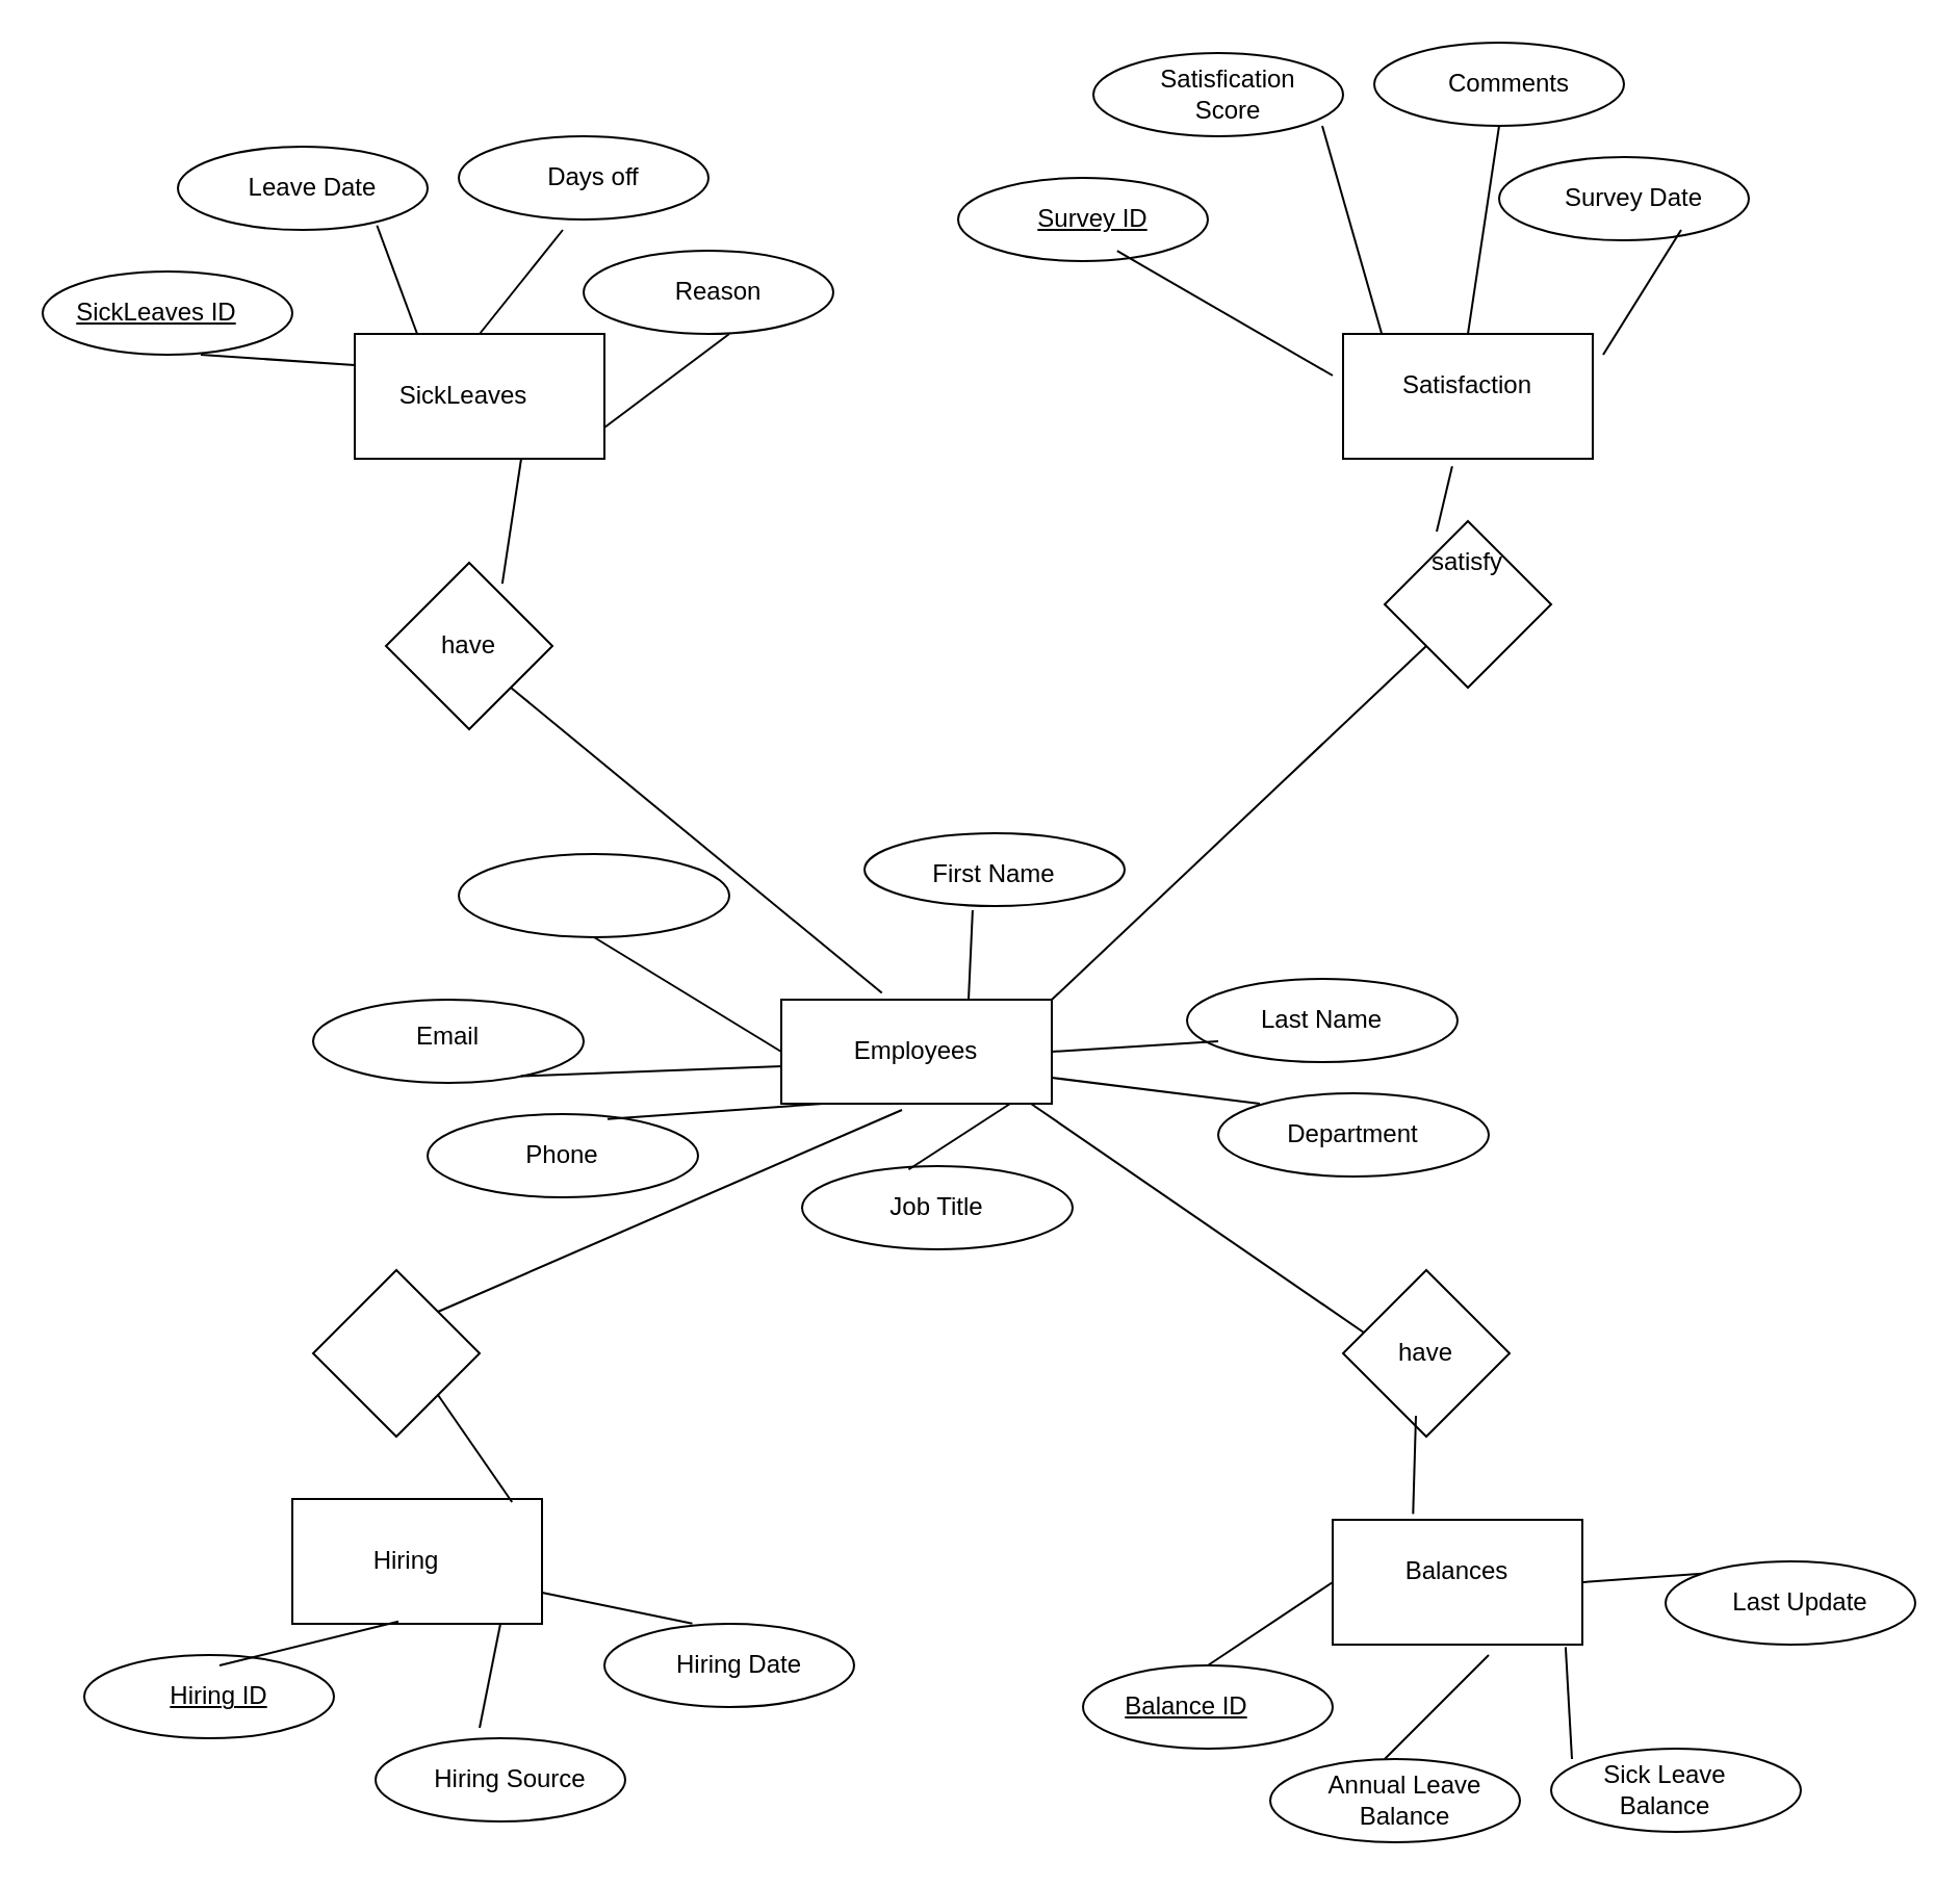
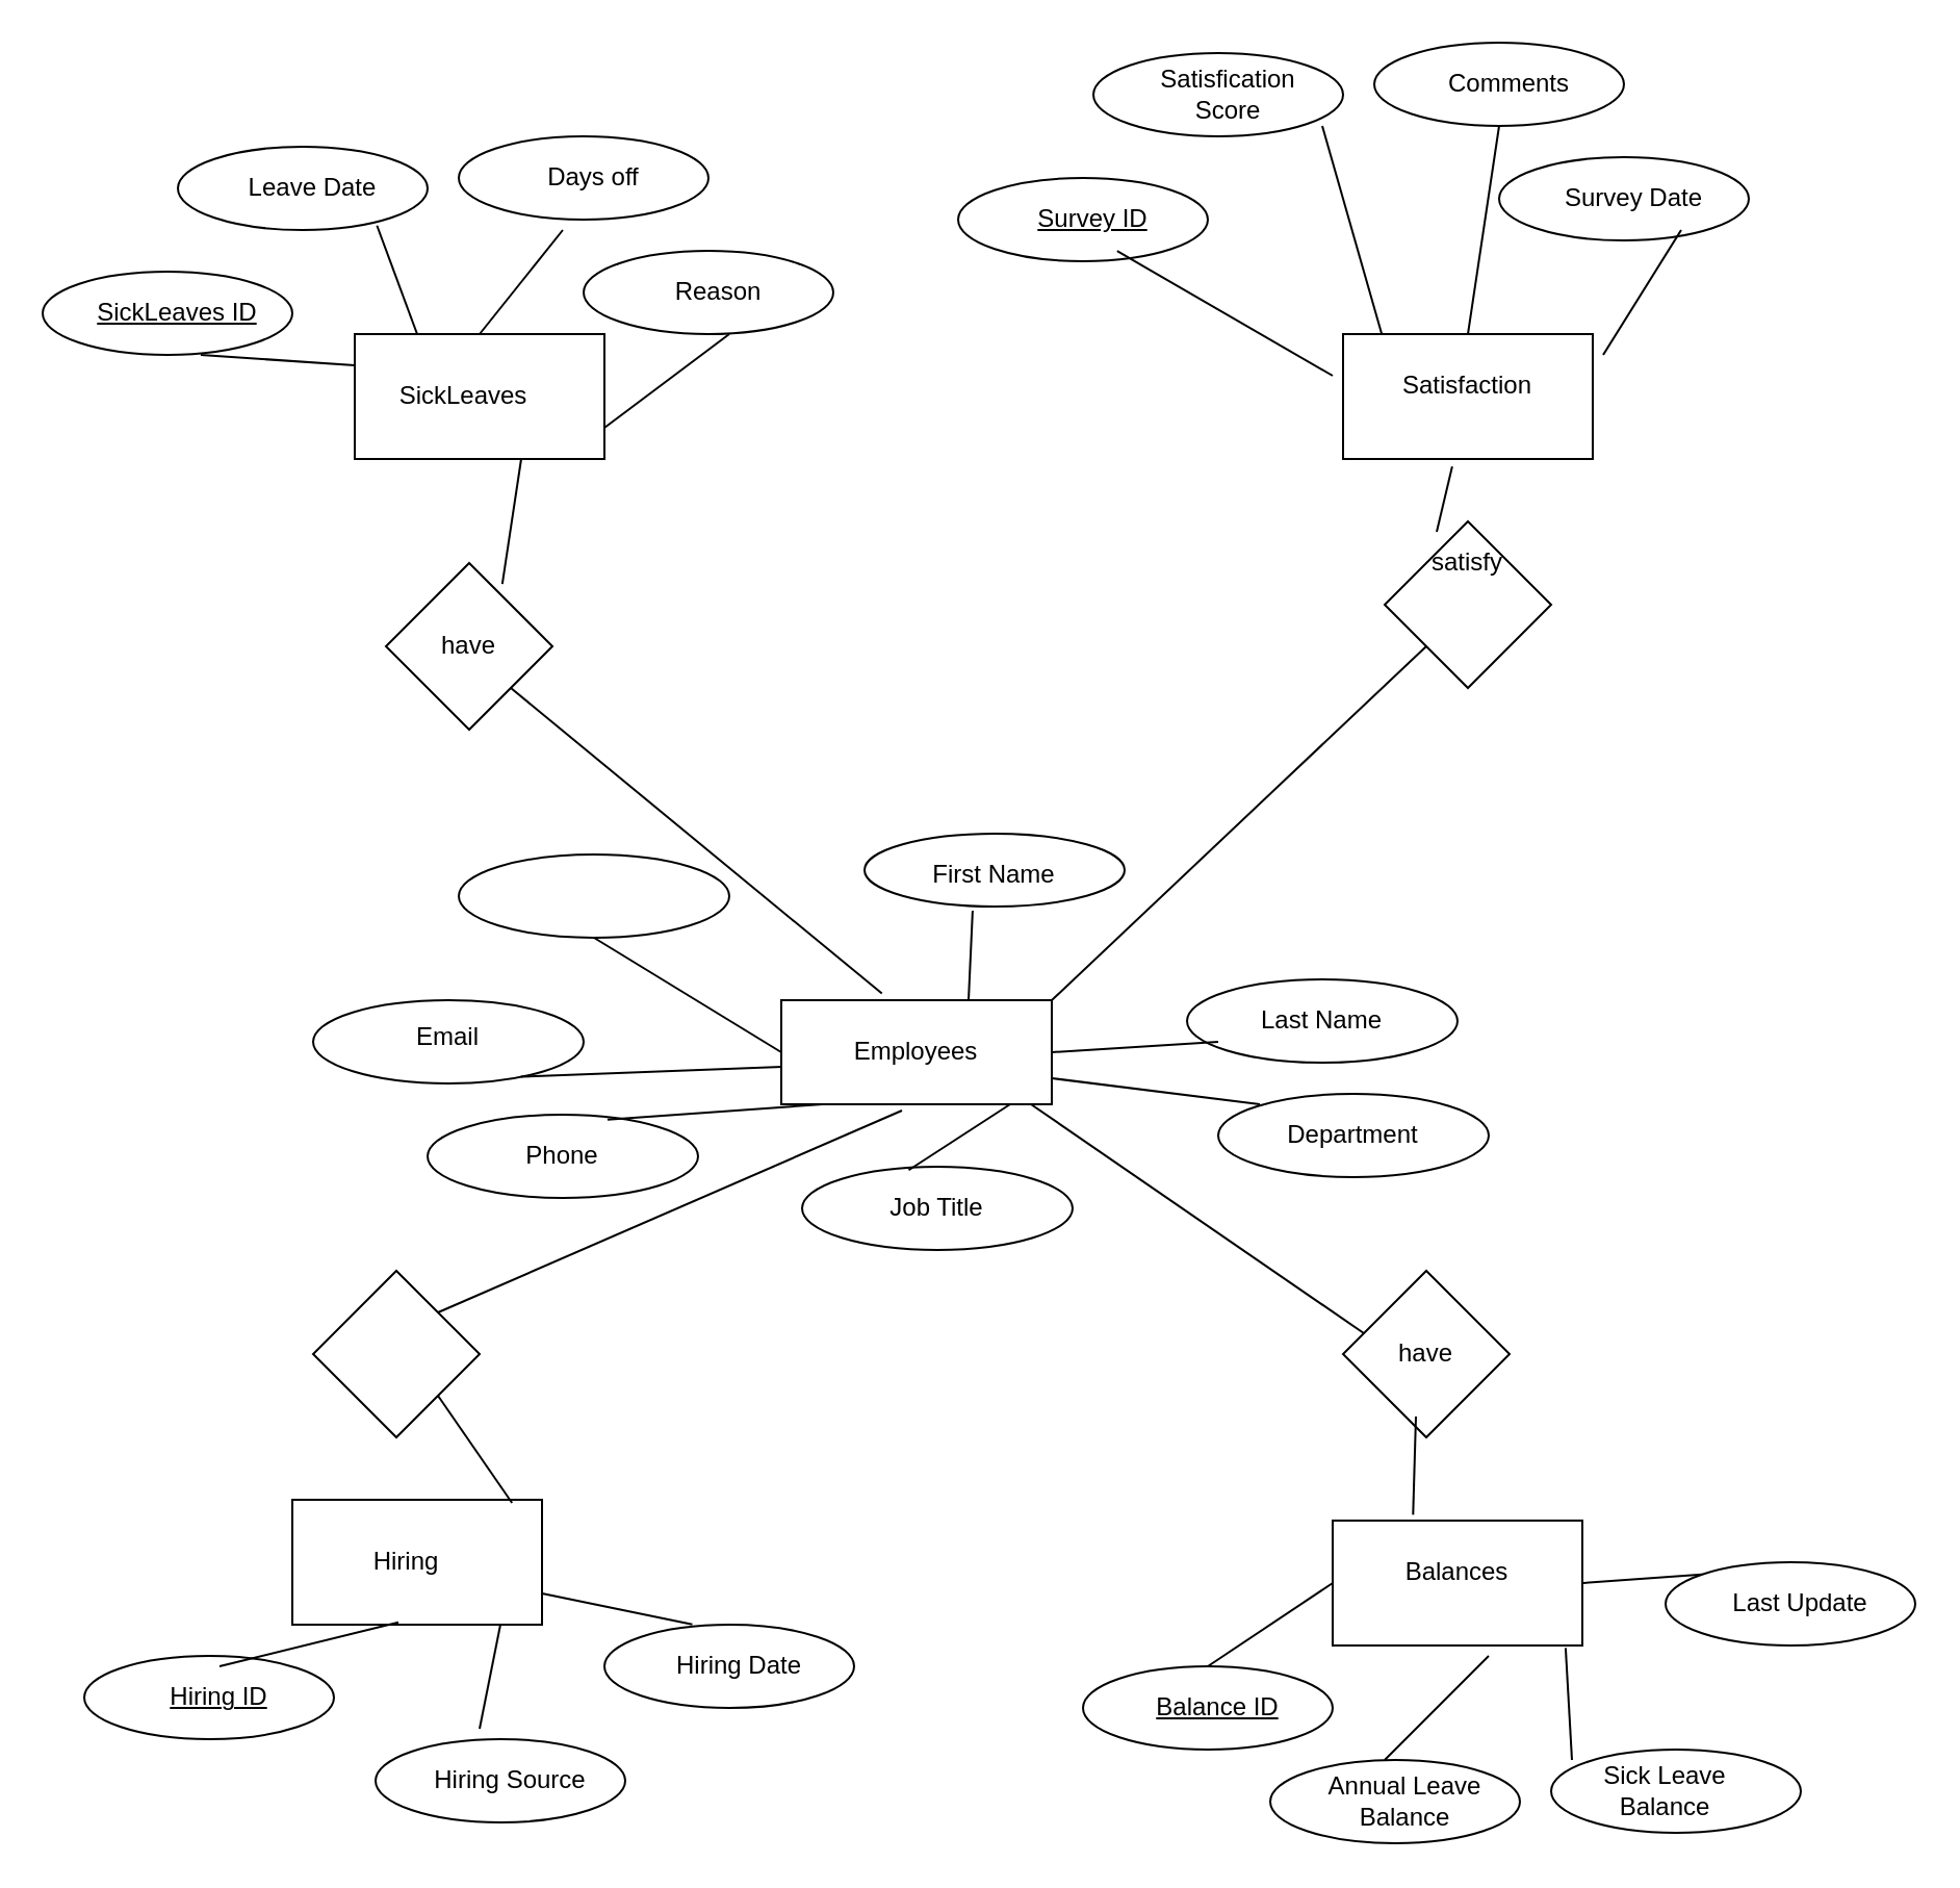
- <mxCell id="48" value="&lt;u&gt;SickLeaves ID&lt;/u&gt;" style="text;html=1;align=center;verticalAlign=middle;whiteSpace=wrap;rounded=0;" parent="1" vertex="1"><mxGeometry x="30" y="135" width="90" height="30" as="geometry" /></mxCell>
+ <mxCell id="48" value="&lt;u&gt;SickLeaves ID&lt;/u&gt;" style="text;html=1;align=center;verticalAlign=middle;whiteSpace=wrap;rounded=0;" parent="1" vertex="1"><mxGeometry x="40" y="135" width="90" height="30" as="geometry" /></mxCell>
- <mxCell id="72" value="&lt;u&gt;Balance ID&lt;/u&gt;" style="text;html=1;align=center;verticalAlign=middle;whiteSpace=wrap;rounded=0;" parent="1" vertex="1"><mxGeometry x="525" y="805" width="90" height="30" as="geometry" /></mxCell>
+ <mxCell id="72" value="&lt;u&gt;Balance ID&lt;/u&gt;" style="text;html=1;align=center;verticalAlign=middle;whiteSpace=wrap;rounded=0;" parent="1" vertex="1"><mxGeometry x="540" y="805" width="90" height="30" as="geometry" /></mxCell>
